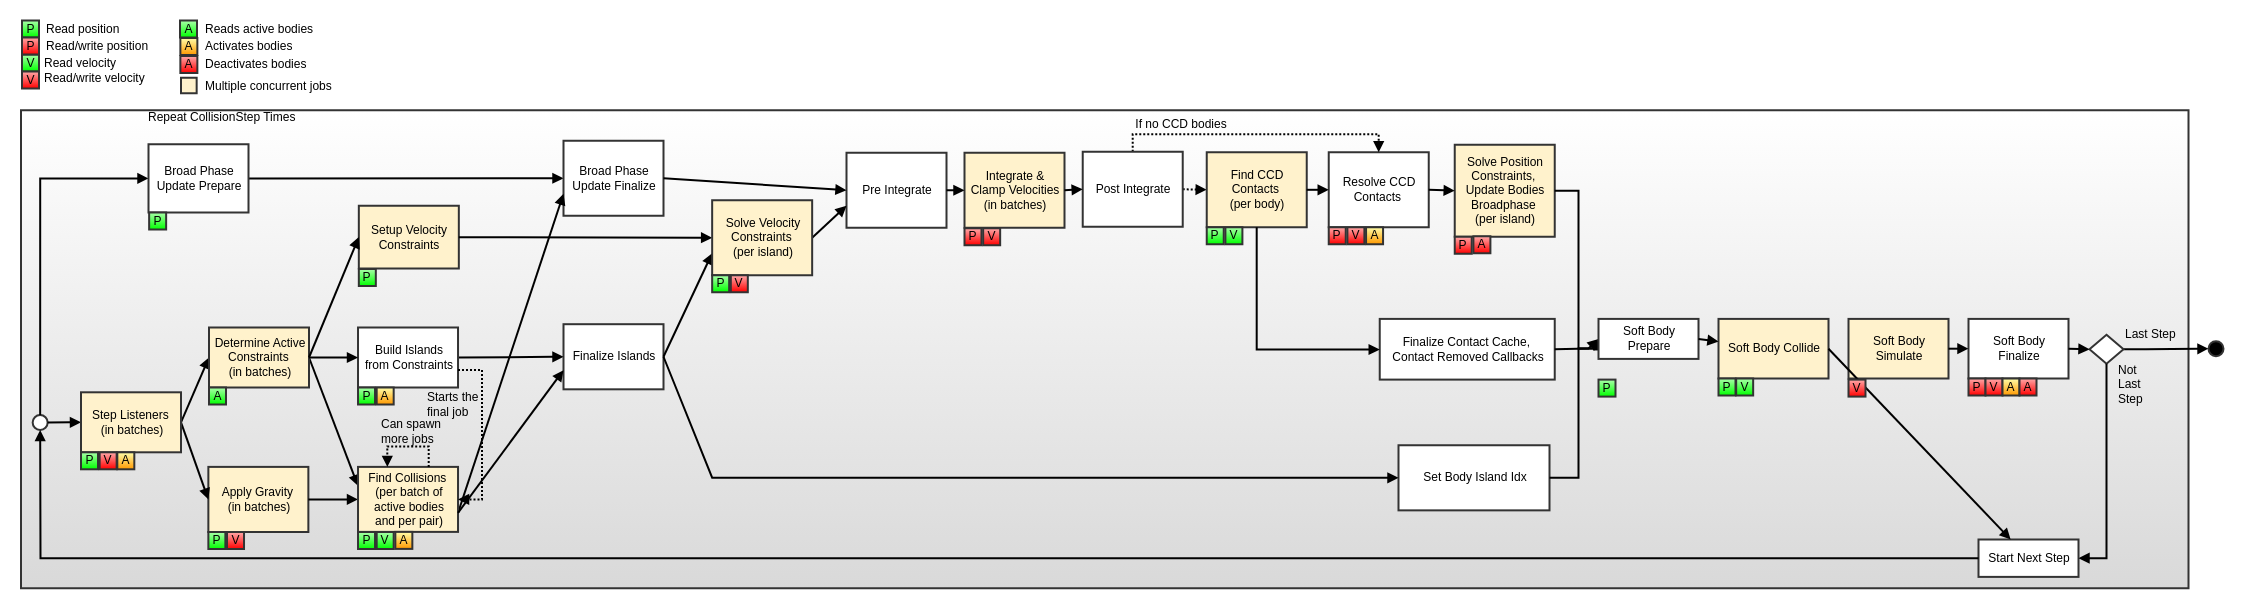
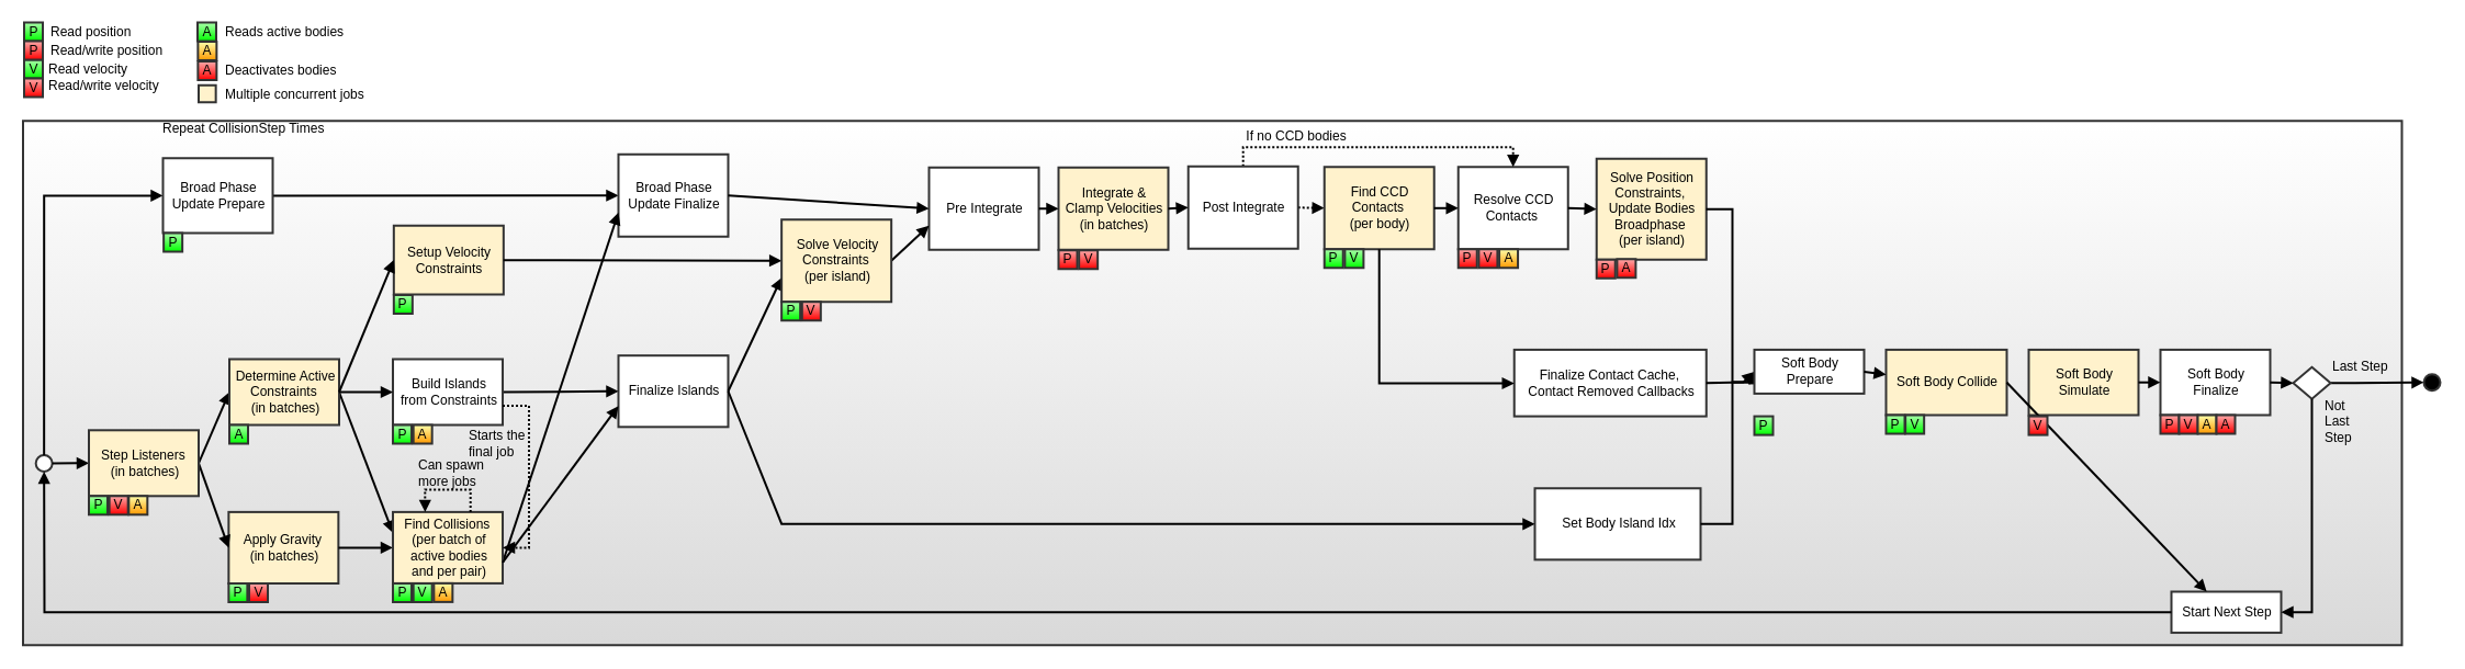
- <mxCell id="73" value="&lt;div style='width: 147.0px;height:auto;word-break: break-word;'&gt;&lt;div align=&quot;left&quot;&gt;&lt;span style=&quot;font-size: 12px; font-family: Arial; white-space: pre-wrap; text-decoration: none; line-height: 14px; color: rgb(0, 0, 0);&quot;&gt;Activates bodies&lt;/span&gt;&lt;/div&gt;&lt;/div&gt;" style="text;html=1;nl2Br=0;html=1;nl2Br=0;verticalAlign=middle;align=left;spacingLeft=0.0;spacingRight=0;whiteSpace=wrap;gliffyId=437;" parent="1" vertex="1"><mxGeometry x="202.524" y="39" width="150" height="14" as="geometry" /></mxCell>
